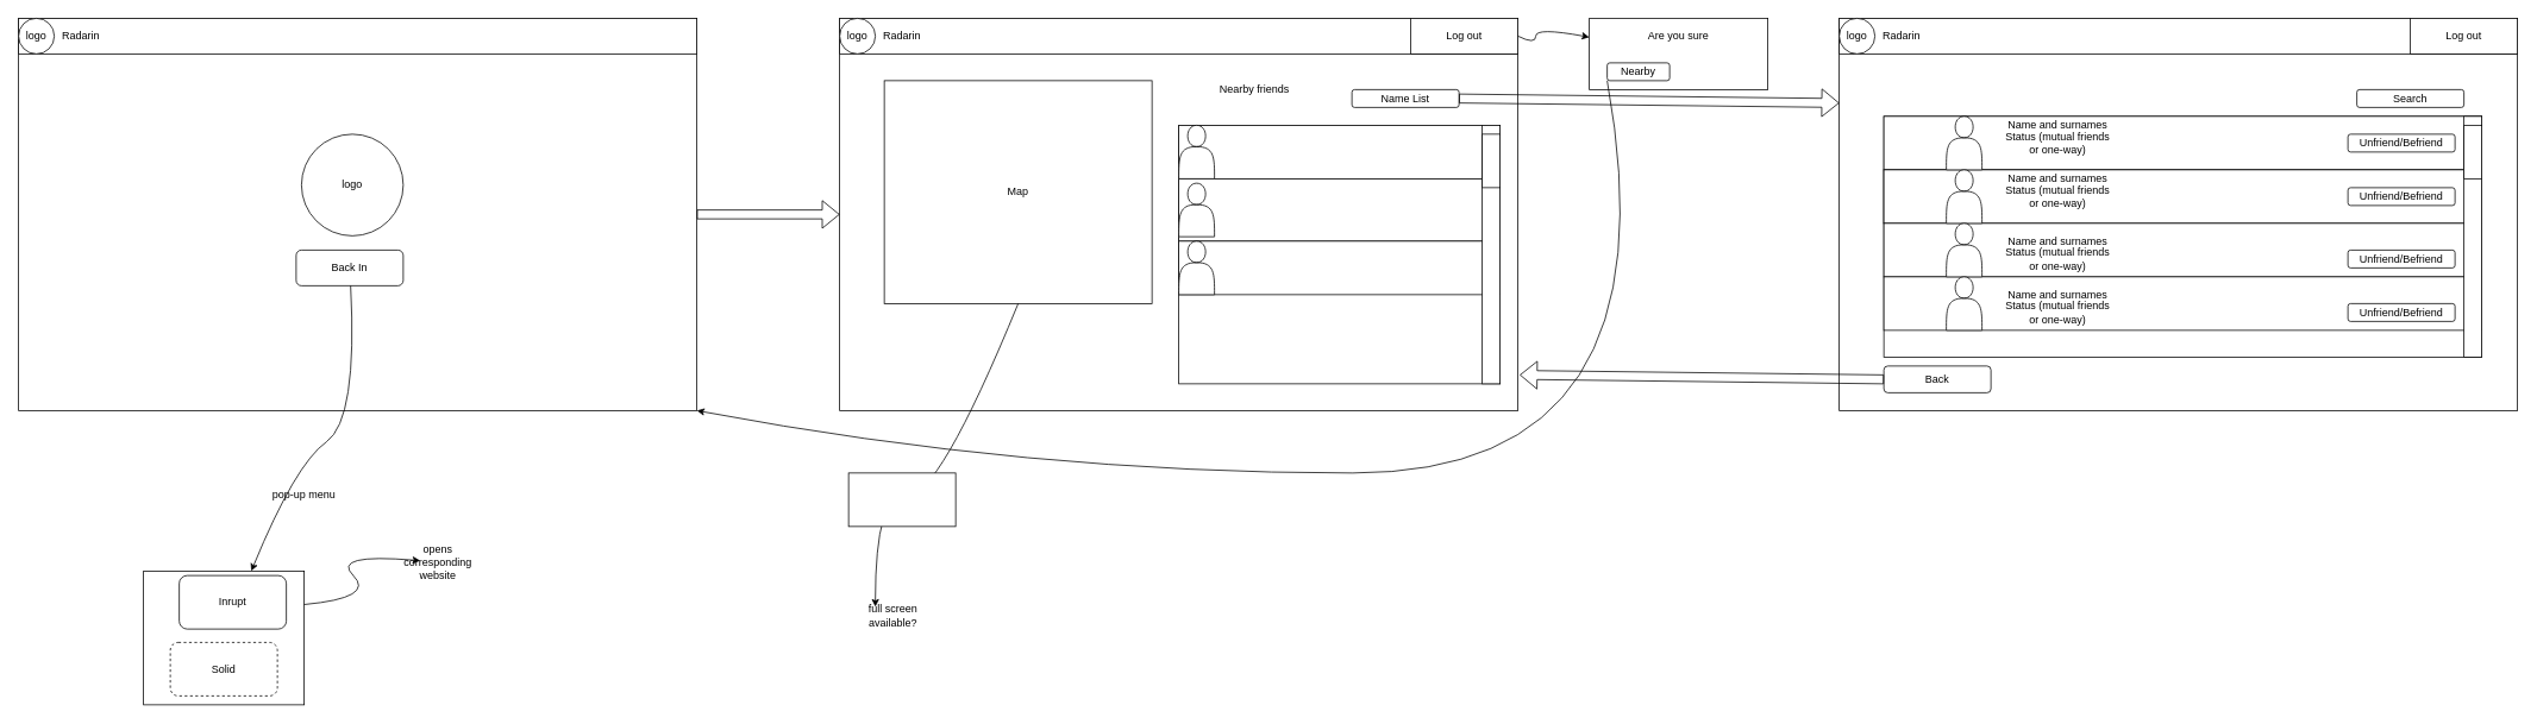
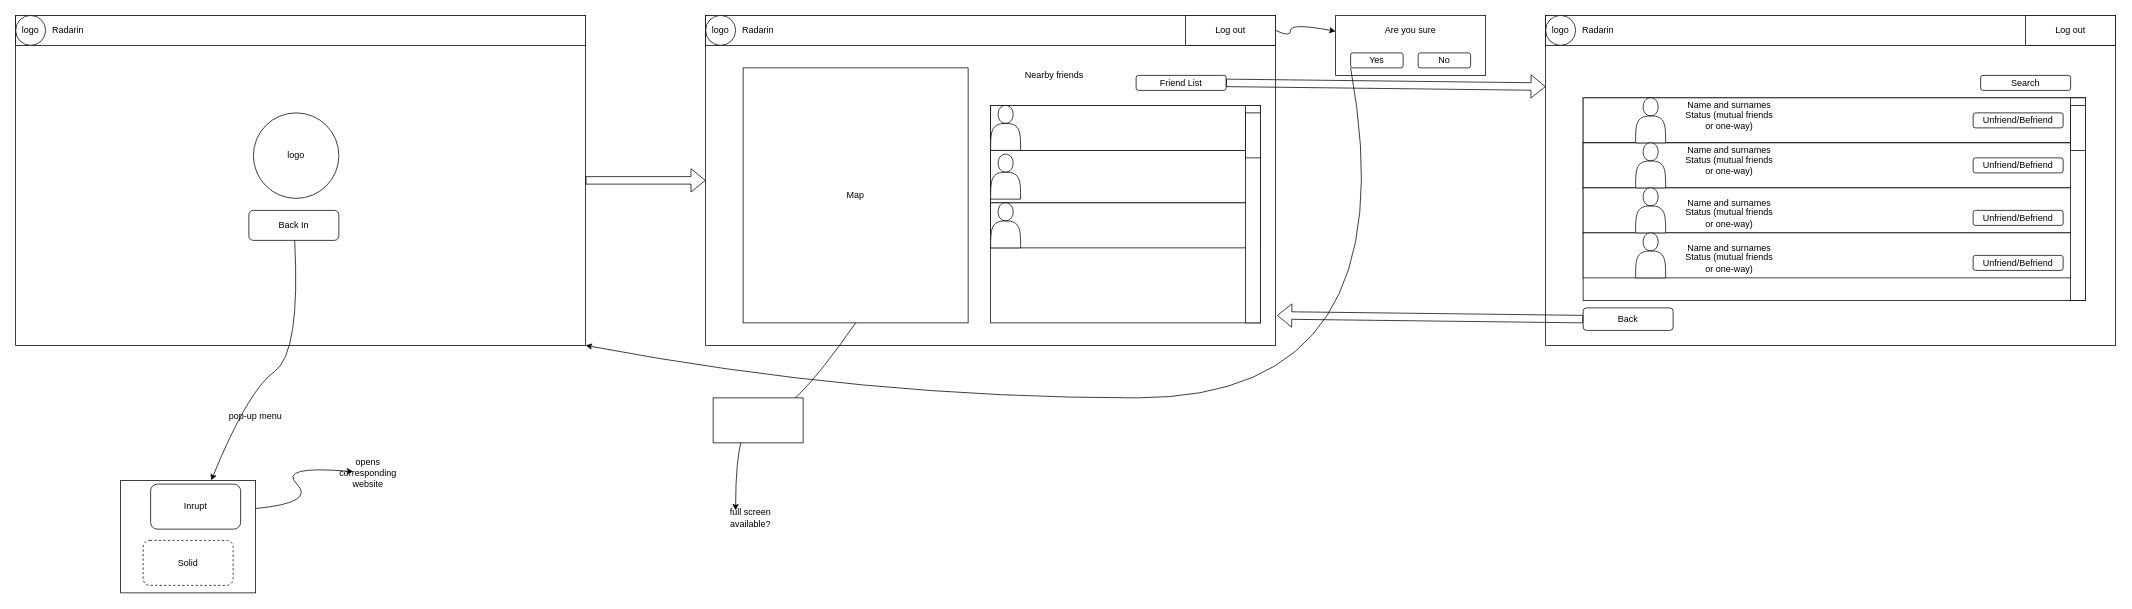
- <mxCell id="24" value="Nearby" style="rounded=1;whiteSpace=wrap;html=1;" vertex="1" parent="1"><mxGeometry x="1800" y="70" width="70" height="20" as="geometry" /></mxCell>
+ <mxCell id="24" value="Yes" style="rounded=1;whiteSpace=wrap;html=1;" vertex="1" parent="1"><mxGeometry x="1800" y="70" width="70" height="20" as="geometry" /></mxCell>
+ <mxCell id="25" value="No" style="rounded=1;whiteSpace=wrap;html=1;" vertex="1" parent="1"><mxGeometry x="1890" y="70" width="70" height="20" as="geometry" /></mxCell>
- <mxCell id="38" value="Name List" style="rounded=1;whiteSpace=wrap;html=1;" vertex="1" parent="1"><mxGeometry x="1514" y="100" width="120" height="20" as="geometry" /></mxCell>
+ <mxCell id="38" value="Friend List" style="rounded=1;whiteSpace=wrap;html=1;" vertex="1" parent="1"><mxGeometry x="1514" y="100" width="120" height="20" as="geometry" /></mxCell>
- <mxCell id="27" value="Map" style="rounded=0;whiteSpace=wrap;html=1;" vertex="1" parent="1"><mxGeometry x="990" y="90" width="300" height="250" as="geometry" /></mxCell>
+ <mxCell id="27" value="Map" style="rounded=0;whiteSpace=wrap;html=1;" vertex="1" parent="1"><mxGeometry x="990" y="90" width="300" height="340" as="geometry" /></mxCell>
